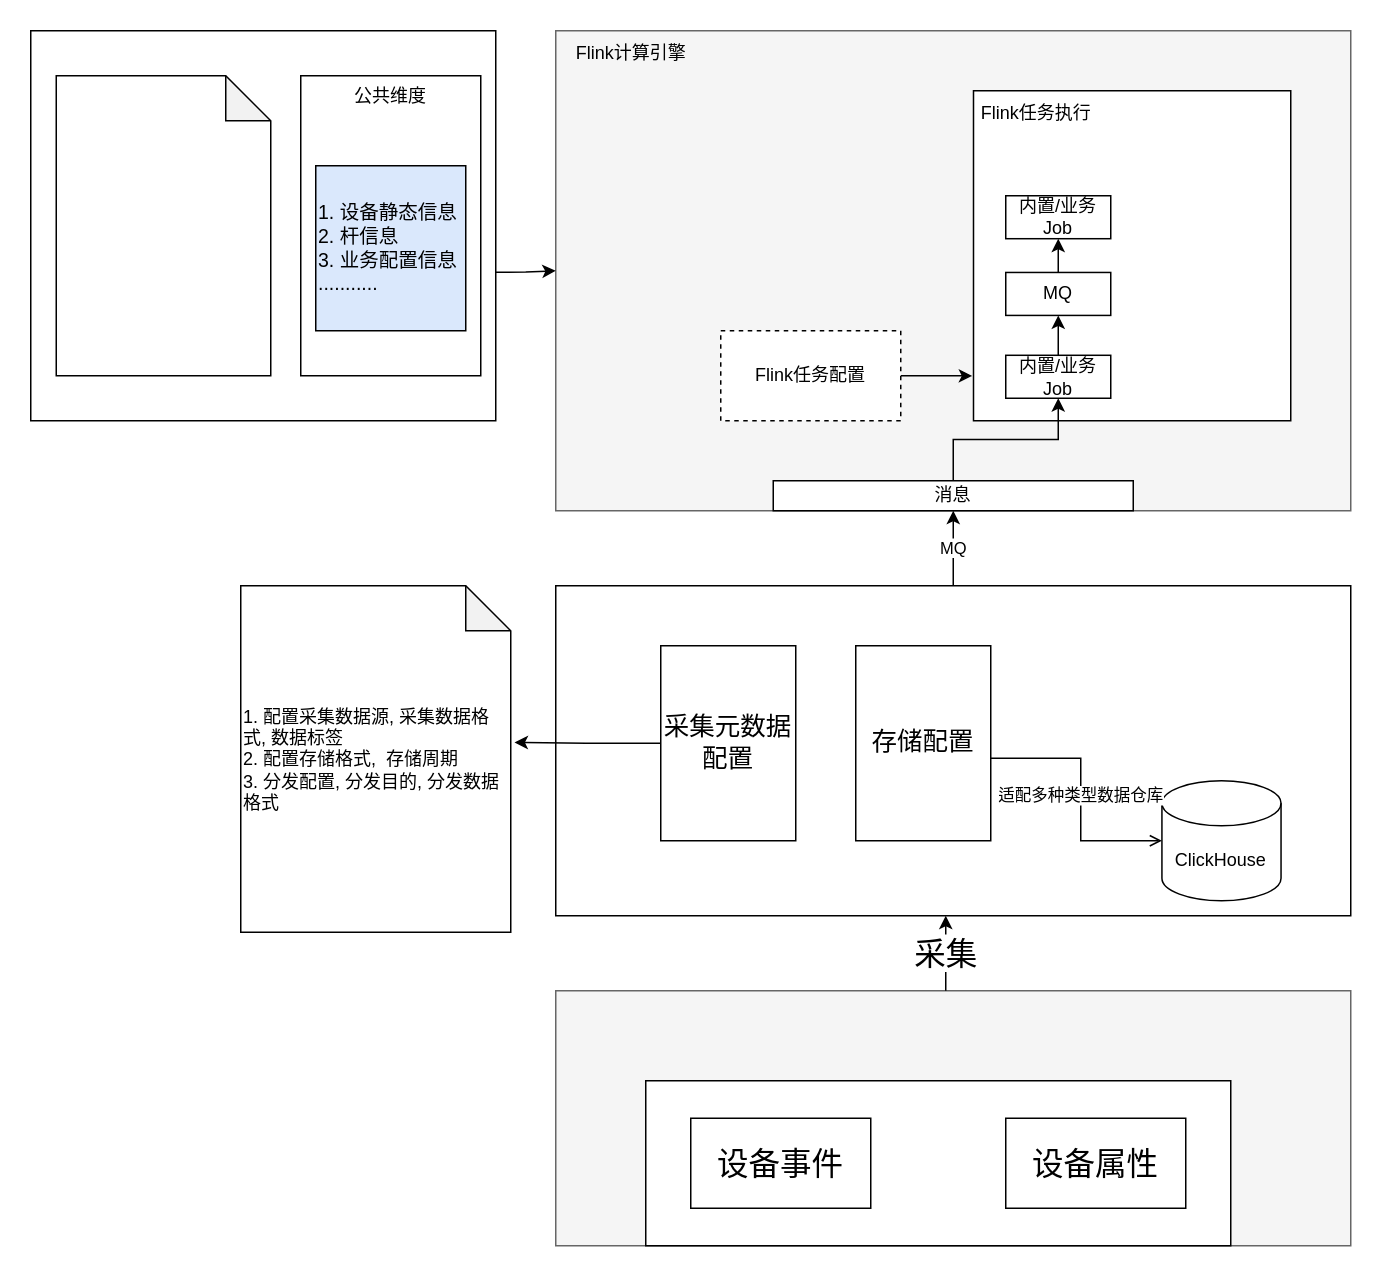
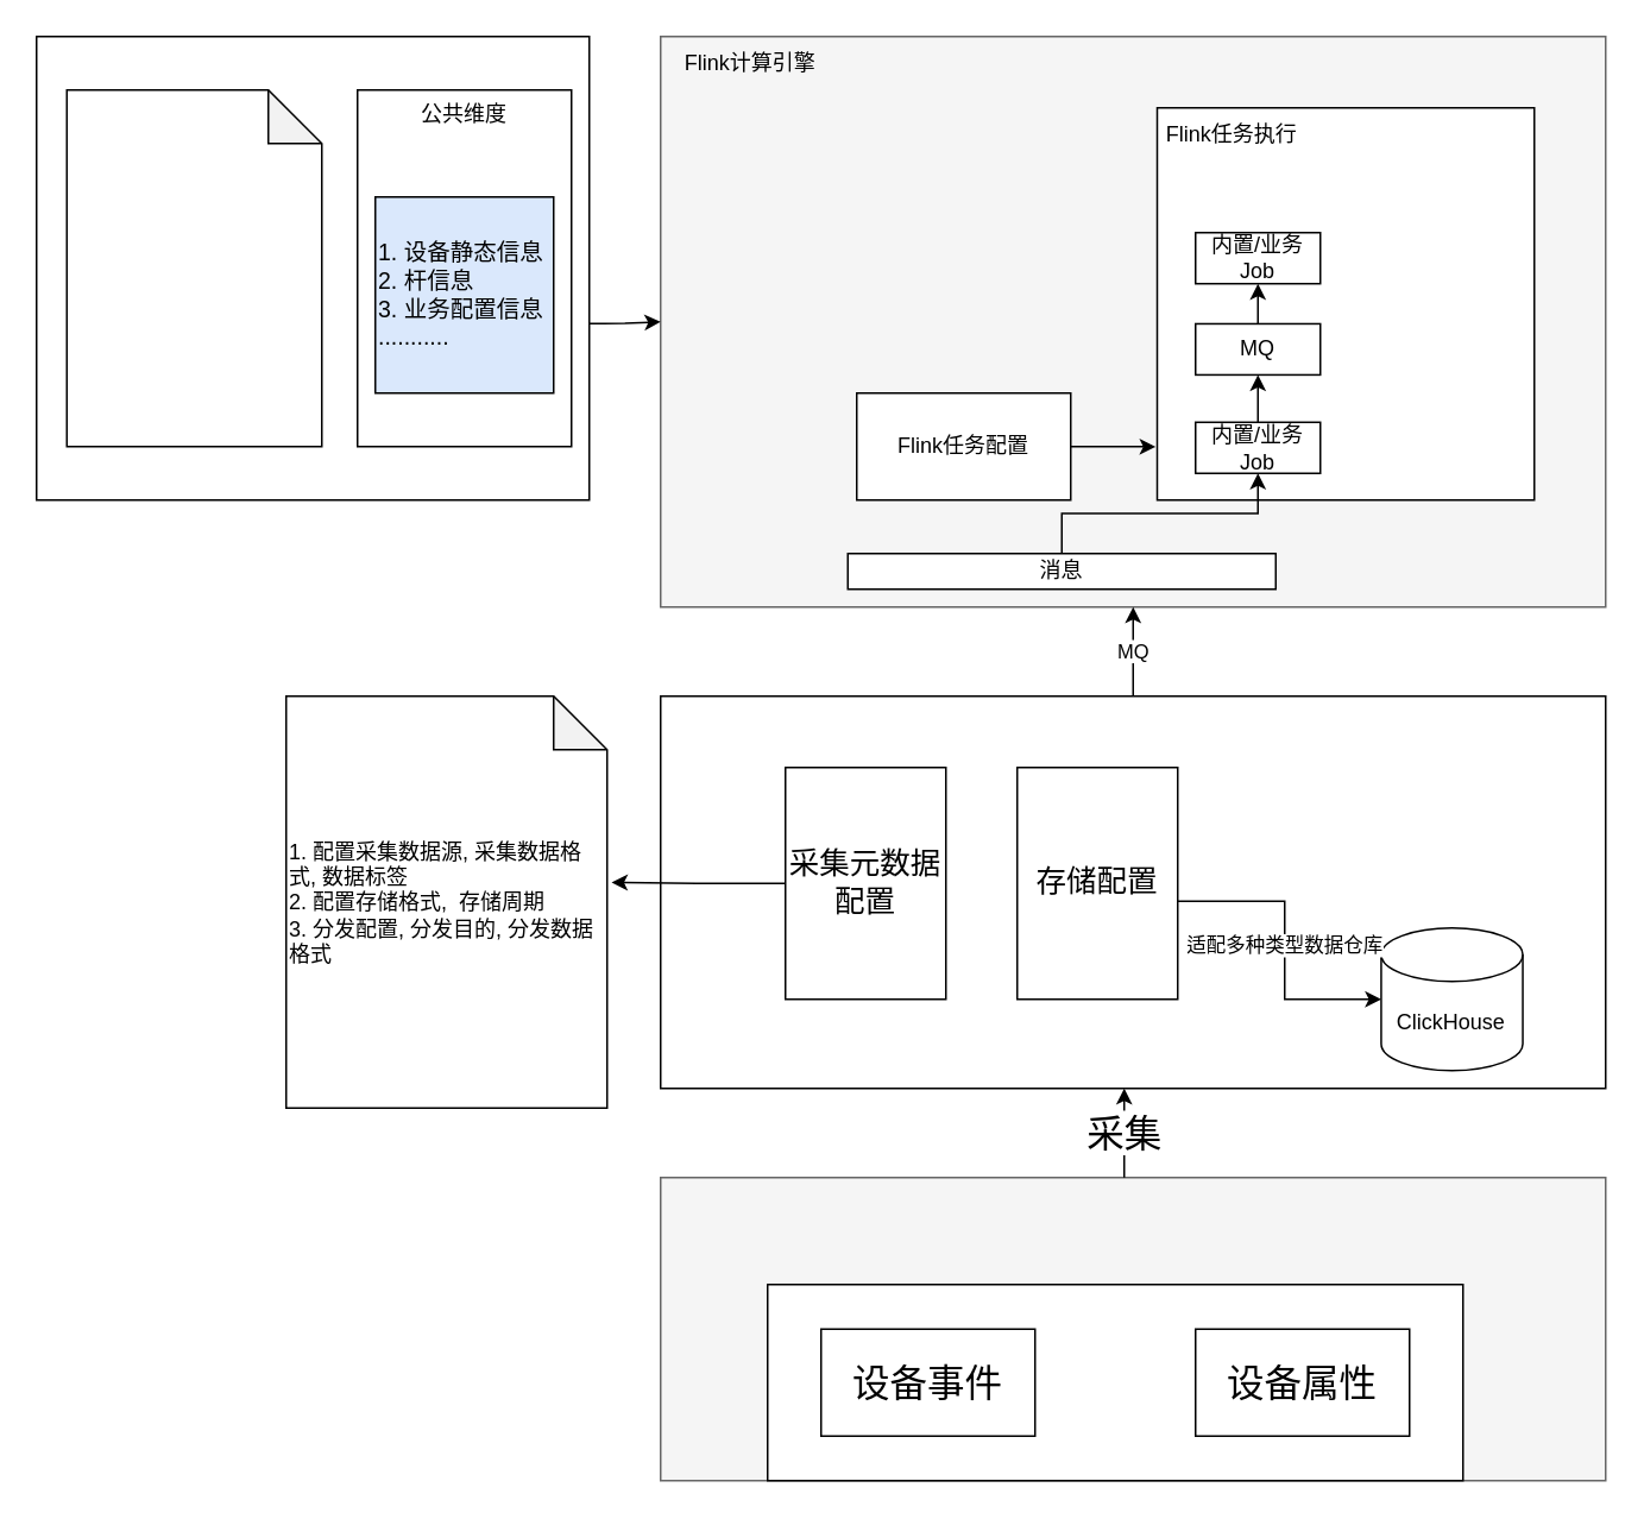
- <mxCell id="33" value="Flink任务配置" style="rounded=0;whiteSpace=wrap;html=1;dashed=1;" vertex="1" parent="1"><mxGeometry x="480" y="220" width="120" height="60" as="geometry" /></mxCell>
+ <mxCell id="33" value="Flink任务配置" style="rounded=0;whiteSpace=wrap;html=1;" vertex="1" parent="1"><mxGeometry x="480" y="220" width="120" height="60" as="geometry" /></mxCell>
- <mxCell id="24" value="消息" style="rounded=0;whiteSpace=wrap;html=1;" vertex="1" parent="1"><mxGeometry x="515" y="320" width="240" height="20" as="geometry" /></mxCell>
+ <mxCell id="24" value="消息" style="rounded=0;whiteSpace=wrap;html=1;" vertex="1" parent="1"><mxGeometry x="475" y="310" width="240" height="20" as="geometry" /></mxCell>
- <mxCell id="16" value="适配多种类型数据仓库" style="edgeStyle=orthogonalEdgeStyle;rounded=0;orthogonalLoop=1;jettySize=auto;html=1;entryX=0;entryY=0.5;entryDx=0;entryDy=0;entryPerimeter=0;endArrow=open;" parent="1" source="14" target="15" edge="1"><mxGeometry relative="1" as="geometry"><mxPoint x="734.412" y="564" as="targetPoint" /><Array as="points"><mxPoint x="720" y="505" /><mxPoint x="720" y="560" /></Array></mxGeometry></mxCell>
+ <mxCell id="16" value="适配多种类型数据仓库" style="edgeStyle=orthogonalEdgeStyle;rounded=0;orthogonalLoop=1;jettySize=auto;html=1;entryX=0;entryY=0.5;entryDx=0;entryDy=0;entryPerimeter=0;" parent="1" source="14" target="15" edge="1"><mxGeometry relative="1" as="geometry"><mxPoint x="734.412" y="564" as="targetPoint" /><Array as="points"><mxPoint x="720" y="505" /><mxPoint x="720" y="560" /></Array></mxGeometry></mxCell>
